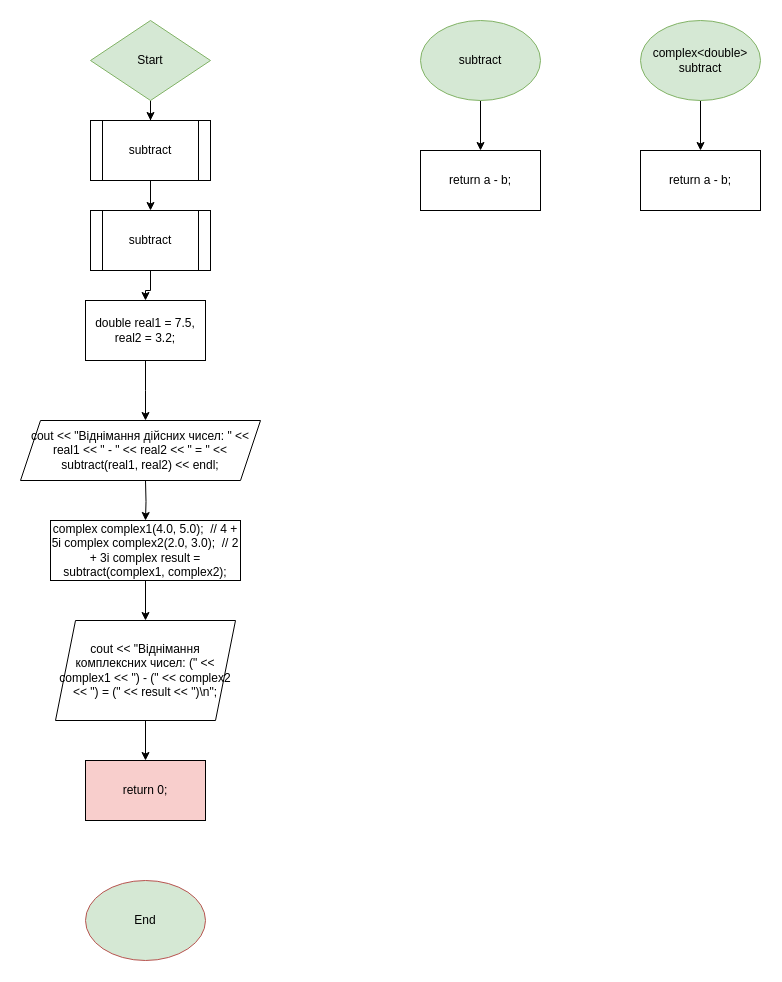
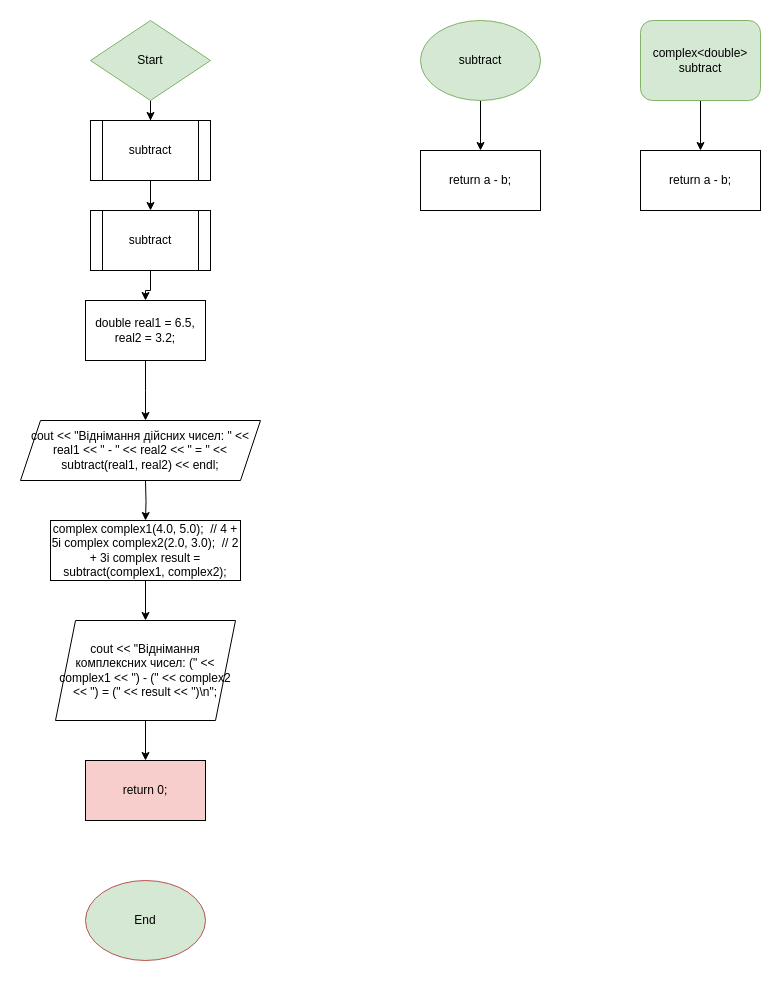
- <mxCell id="22" value="complex&amp;lt;double&amp;gt; subtract" style="ellipse;whiteSpace=wrap;html=1;fillColor=#d5e8d4;strokeColor=#82b366;" vertex="1" parent="1"><mxGeometry x="640" y="20" width="120" height="80" as="geometry" /></mxCell>
+ <mxCell id="22" value="complex&amp;lt;double&amp;gt; subtract" style="whiteSpace=wrap;html=1;fillColor=#d5e8d4;strokeColor=#82b366;rounded=1;" vertex="1" parent="1"><mxGeometry x="640" y="20" width="120" height="80" as="geometry" /></mxCell>
- <mxCell id="5" value="double real1 = 7.5, real2 = 3.2;" style="rounded=0;whiteSpace=wrap;html=1;" vertex="1" parent="1"><mxGeometry x="85" y="300" width="120" height="60" as="geometry" /></mxCell>
+ <mxCell id="5" value="double real1 = 6.5, real2 = 3.2;" style="rounded=0;whiteSpace=wrap;html=1;" vertex="1" parent="1"><mxGeometry x="85" y="300" width="120" height="60" as="geometry" /></mxCell>
